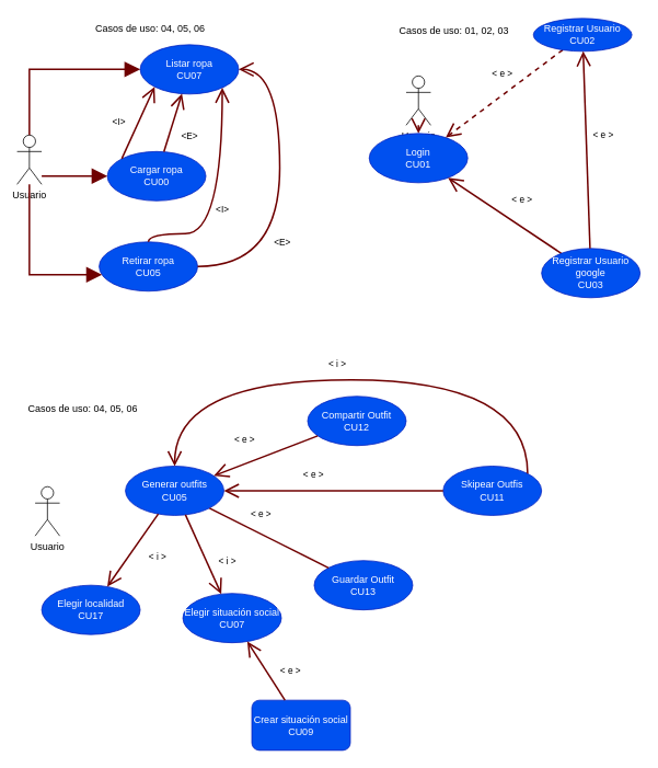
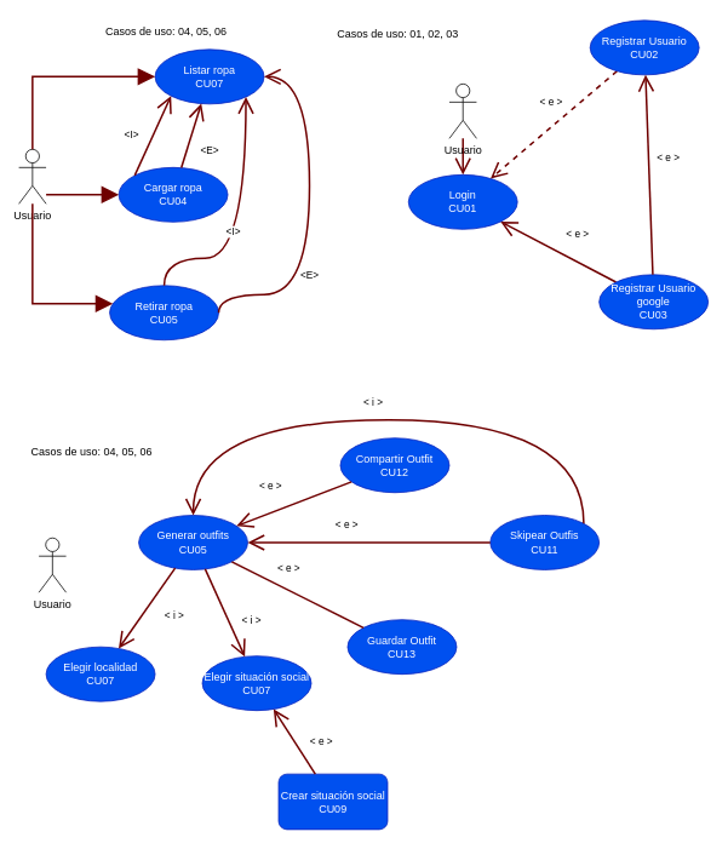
- <mxCell id="29" value="Casos de uso: 01, 02, 03" style="text;html=1;align=center;verticalAlign=middle;resizable=0;points=[];autosize=1;strokeColor=none;fillColor=none;" vertex="1" parent="1"><mxGeometry x="472" y="22" width="160" height="30" as="geometry" /></mxCell>
+ <mxCell id="29" value="Casos de uso: 01, 02, 03" style="text;html=1;align=center;verticalAlign=middle;resizable=0;points=[];autosize=1;strokeColor=none;fillColor=none;" vertex="1" parent="1"><mxGeometry x="357" y="22" width="160" height="30" as="geometry" /></mxCell>
- <mxCell id="7" value="Registrar Usuario&lt;div&gt;CU02&lt;/div&gt;" style="ellipse;whiteSpace=wrap;html=1;fillColor=#0050ef;fontColor=#ffffff;strokeColor=#001DBC;" parent="1" vertex="1"><mxGeometry x="649" y="22" width="120" height="40" as="geometry" /></mxCell>
+ <mxCell id="7" value="Registrar Usuario&lt;div&gt;CU02&lt;/div&gt;" style="ellipse;whiteSpace=wrap;html=1;fillColor=#0050ef;fontColor=#ffffff;strokeColor=#001DBC;" parent="1" vertex="1"><mxGeometry x="649" y="22" width="120" height="60" as="geometry" /></mxCell>
- <mxCell id="4" value="Login&lt;div&gt;CU01&lt;/div&gt;" style="ellipse;whiteSpace=wrap;html=1;fillColor=#0050ef;fontColor=#ffffff;strokeColor=#001DBC;" parent="1" vertex="1"><mxGeometry x="449" y="162" width="120" height="60" as="geometry" /></mxCell>
+ <mxCell id="4" value="Login&lt;div&gt;CU01&lt;/div&gt;" style="ellipse;whiteSpace=wrap;html=1;fillColor=#0050ef;fontColor=#ffffff;strokeColor=#001DBC;" parent="1" vertex="1"><mxGeometry x="449" y="192" width="120" height="60" as="geometry" /></mxCell>
- <mxCell id="14" value="Cargar ropa&lt;div&gt;CU00&lt;/div&gt;" style="ellipse;whiteSpace=wrap;html=1;fillColor=#0050ef;fontColor=#ffffff;strokeColor=#001DBC;" parent="1" vertex="1"><mxGeometry x="130" y="184" width="120" height="60" as="geometry" /></mxCell>
+ <mxCell id="14" value="Cargar ropa&lt;div&gt;CU04&lt;/div&gt;" style="ellipse;whiteSpace=wrap;html=1;fillColor=#0050ef;fontColor=#ffffff;strokeColor=#001DBC;" parent="1" vertex="1"><mxGeometry x="130" y="184" width="120" height="60" as="geometry" /></mxCell>
- <mxCell id="16" value="Retirar ropa&lt;div&gt;CU05&lt;/div&gt;" style="ellipse;whiteSpace=wrap;html=1;fillColor=#0050ef;fontColor=#ffffff;strokeColor=#001DBC;" parent="1" vertex="1"><mxGeometry x="120" y="294" width="120" height="60" as="geometry" /></mxCell>
+ <mxCell id="16" value="Retirar ropa&lt;div&gt;CU05&lt;/div&gt;" style="ellipse;whiteSpace=wrap;html=1;fillColor=#0050ef;fontColor=#ffffff;strokeColor=#001DBC;" parent="1" vertex="1"><mxGeometry x="120" y="314" width="120" height="60" as="geometry" /></mxCell>
- <mxCell id="33" value="Elegir localidad&lt;div&gt;CU17&lt;/div&gt;" style="ellipse;whiteSpace=wrap;html=1;fillColor=#0050ef;fontColor=#ffffff;strokeColor=#001DBC;" vertex="1" parent="1"><mxGeometry x="50" y="712" width="120" height="60" as="geometry" /></mxCell>
+ <mxCell id="33" value="Elegir localidad&lt;div&gt;CU07&lt;/div&gt;" style="ellipse;whiteSpace=wrap;html=1;fillColor=#0050ef;fontColor=#ffffff;strokeColor=#001DBC;" vertex="1" parent="1"><mxGeometry x="50" y="712" width="120" height="60" as="geometry" /></mxCell>
